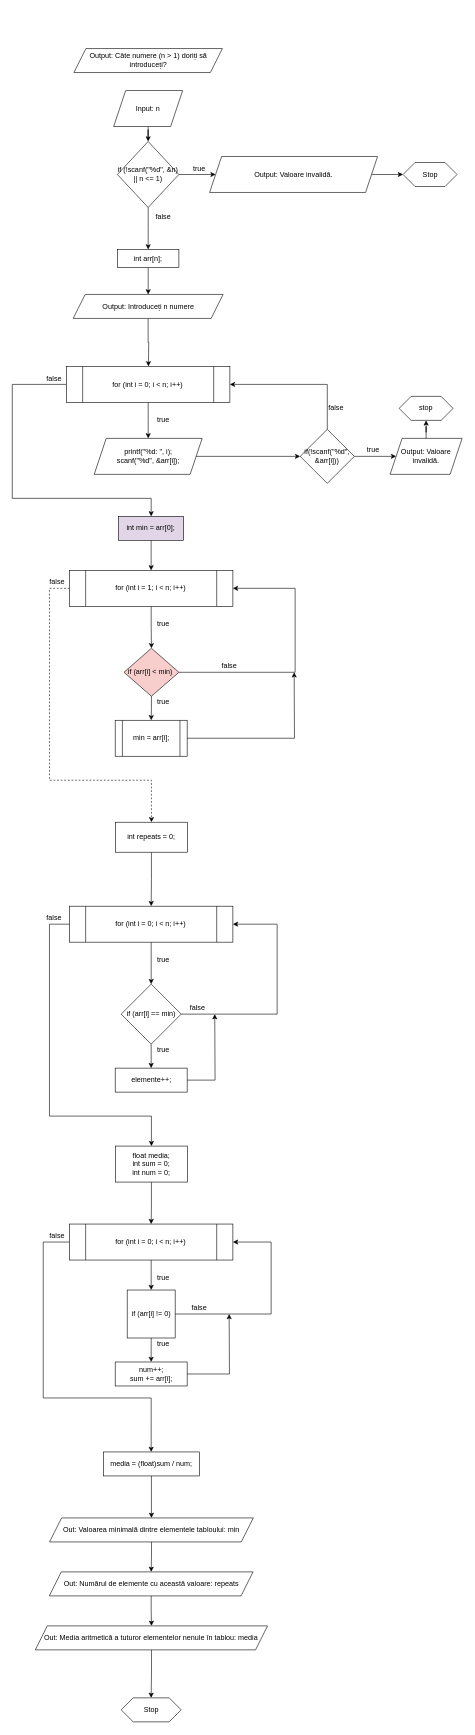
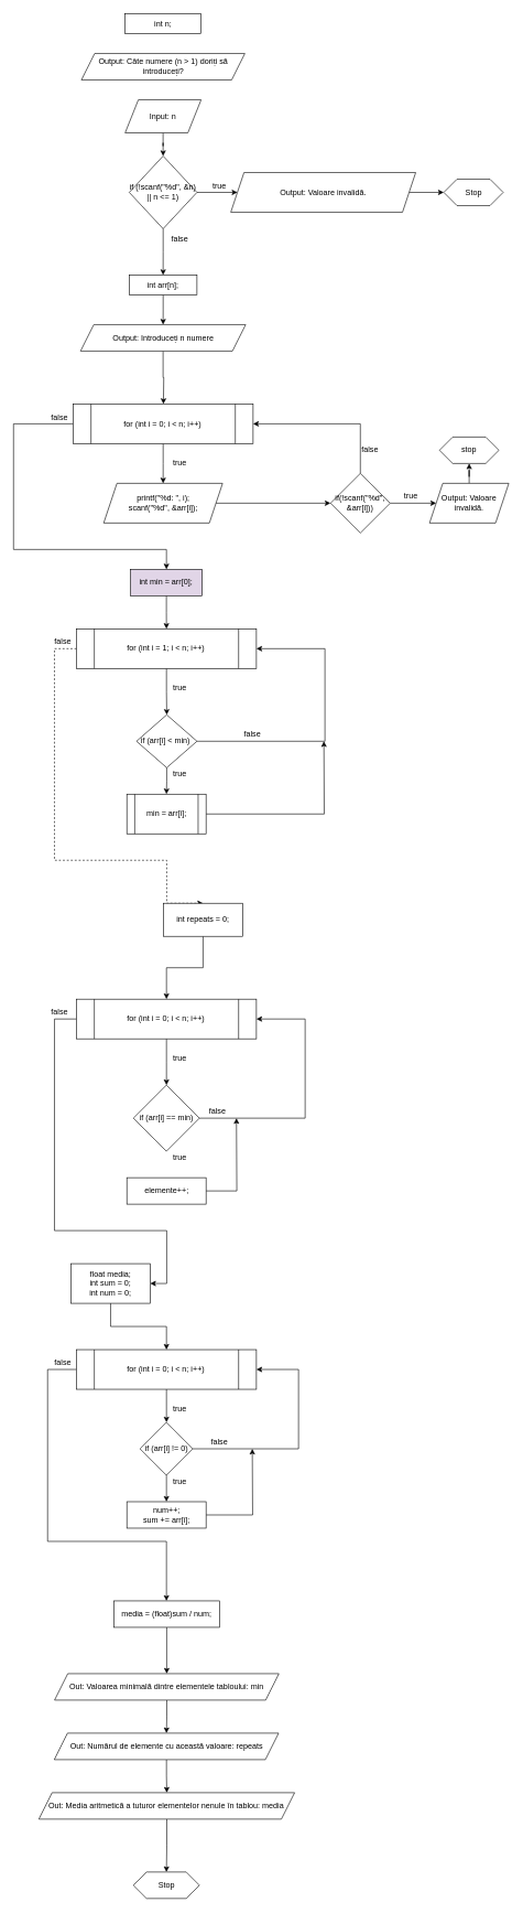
+ <mxCell id="45" value="int n;" style="rounded=0;whiteSpace=wrap;html=1;" vertex="1" parent="1"><mxGeometry x="189.03" y="20" width="115" height="30" as="geometry" /></mxCell>
- <mxCell id="3" value="Input: n" style="shape=parallelogram;perimeter=parallelogramPerimeter;whiteSpace=wrap;html=1;fixedSize=1;hachureGap=4;pointerEvents=0;" vertex="1" parent="1"><mxGeometry x="189.03" y="150" width="115" height="60" as="geometry" /></mxCell>
+ <mxCell id="3" value="Input: n" style="shape=parallelogram;perimeter=parallelogramPerimeter;whiteSpace=wrap;html=1;fixedSize=1;hachureGap=4;pointerEvents=0;" vertex="1" parent="1"><mxGeometry x="189.03" y="150" width="115" height="50" as="geometry" /></mxCell>
- <mxCell id="26" value="if (arr[i] &amp;lt; min)&amp;nbsp;" style="rhombus;whiteSpace=wrap;html=1;fillColor=#f8cecc;" vertex="1" parent="1"><mxGeometry x="206.22" y="1080" width="91.56" height="80" as="geometry" /></mxCell>
+ <mxCell id="26" value="if (arr[i] &amp;lt; min)&amp;nbsp;" style="rhombus;whiteSpace=wrap;html=1;" vertex="1" parent="1"><mxGeometry x="206.22" y="1080" width="91.56" height="80" as="geometry" /></mxCell>
- <mxCell id="73" value="int repeats = 0;" style="rounded=0;whiteSpace=wrap;html=1;" vertex="1" parent="1"><mxGeometry x="192" y="1370" width="120" height="50" as="geometry" /></mxCell>
+ <mxCell id="73" value="int repeats = 0;" style="rounded=0;whiteSpace=wrap;html=1;" vertex="1" parent="1"><mxGeometry x="247" y="1365" width="120" height="50" as="geometry" /></mxCell>
- <mxCell id="37" value="" style="edgeStyle=orthogonalEdgeStyle;rounded=0;orthogonalLoop=1;jettySize=auto;html=1;" edge="1" parent="1" source="38" target="42"><mxGeometry relative="1" as="geometry" /></mxCell>
- <mxCell id="75" value="float media; &lt;br&gt;int sum = 0; &lt;br&gt;int num = 0;" style="rounded=0;whiteSpace=wrap;html=1;" vertex="1" parent="1"><mxGeometry x="192" y="1910" width="120" height="60" as="geometry" /></mxCell>
+ <mxCell id="75" value="float media; &lt;br&gt;int sum = 0; &lt;br&gt;int num = 0;" style="rounded=0;whiteSpace=wrap;html=1;" vertex="1" parent="1"><mxGeometry x="107" y="1910" width="120" height="60" as="geometry" /></mxCell>
- <mxCell id="54" value="if (arr[i] != 0)" style="whiteSpace=wrap;html=1;rounded=0;" vertex="1" parent="1"><mxGeometry x="211.56" y="2150" width="80" height="80" as="geometry" /></mxCell>
+ <mxCell id="54" value="if (arr[i] != 0)" style="rhombus;whiteSpace=wrap;html=1;" vertex="1" parent="1"><mxGeometry x="211.56" y="2150" width="80" height="80" as="geometry" /></mxCell>
